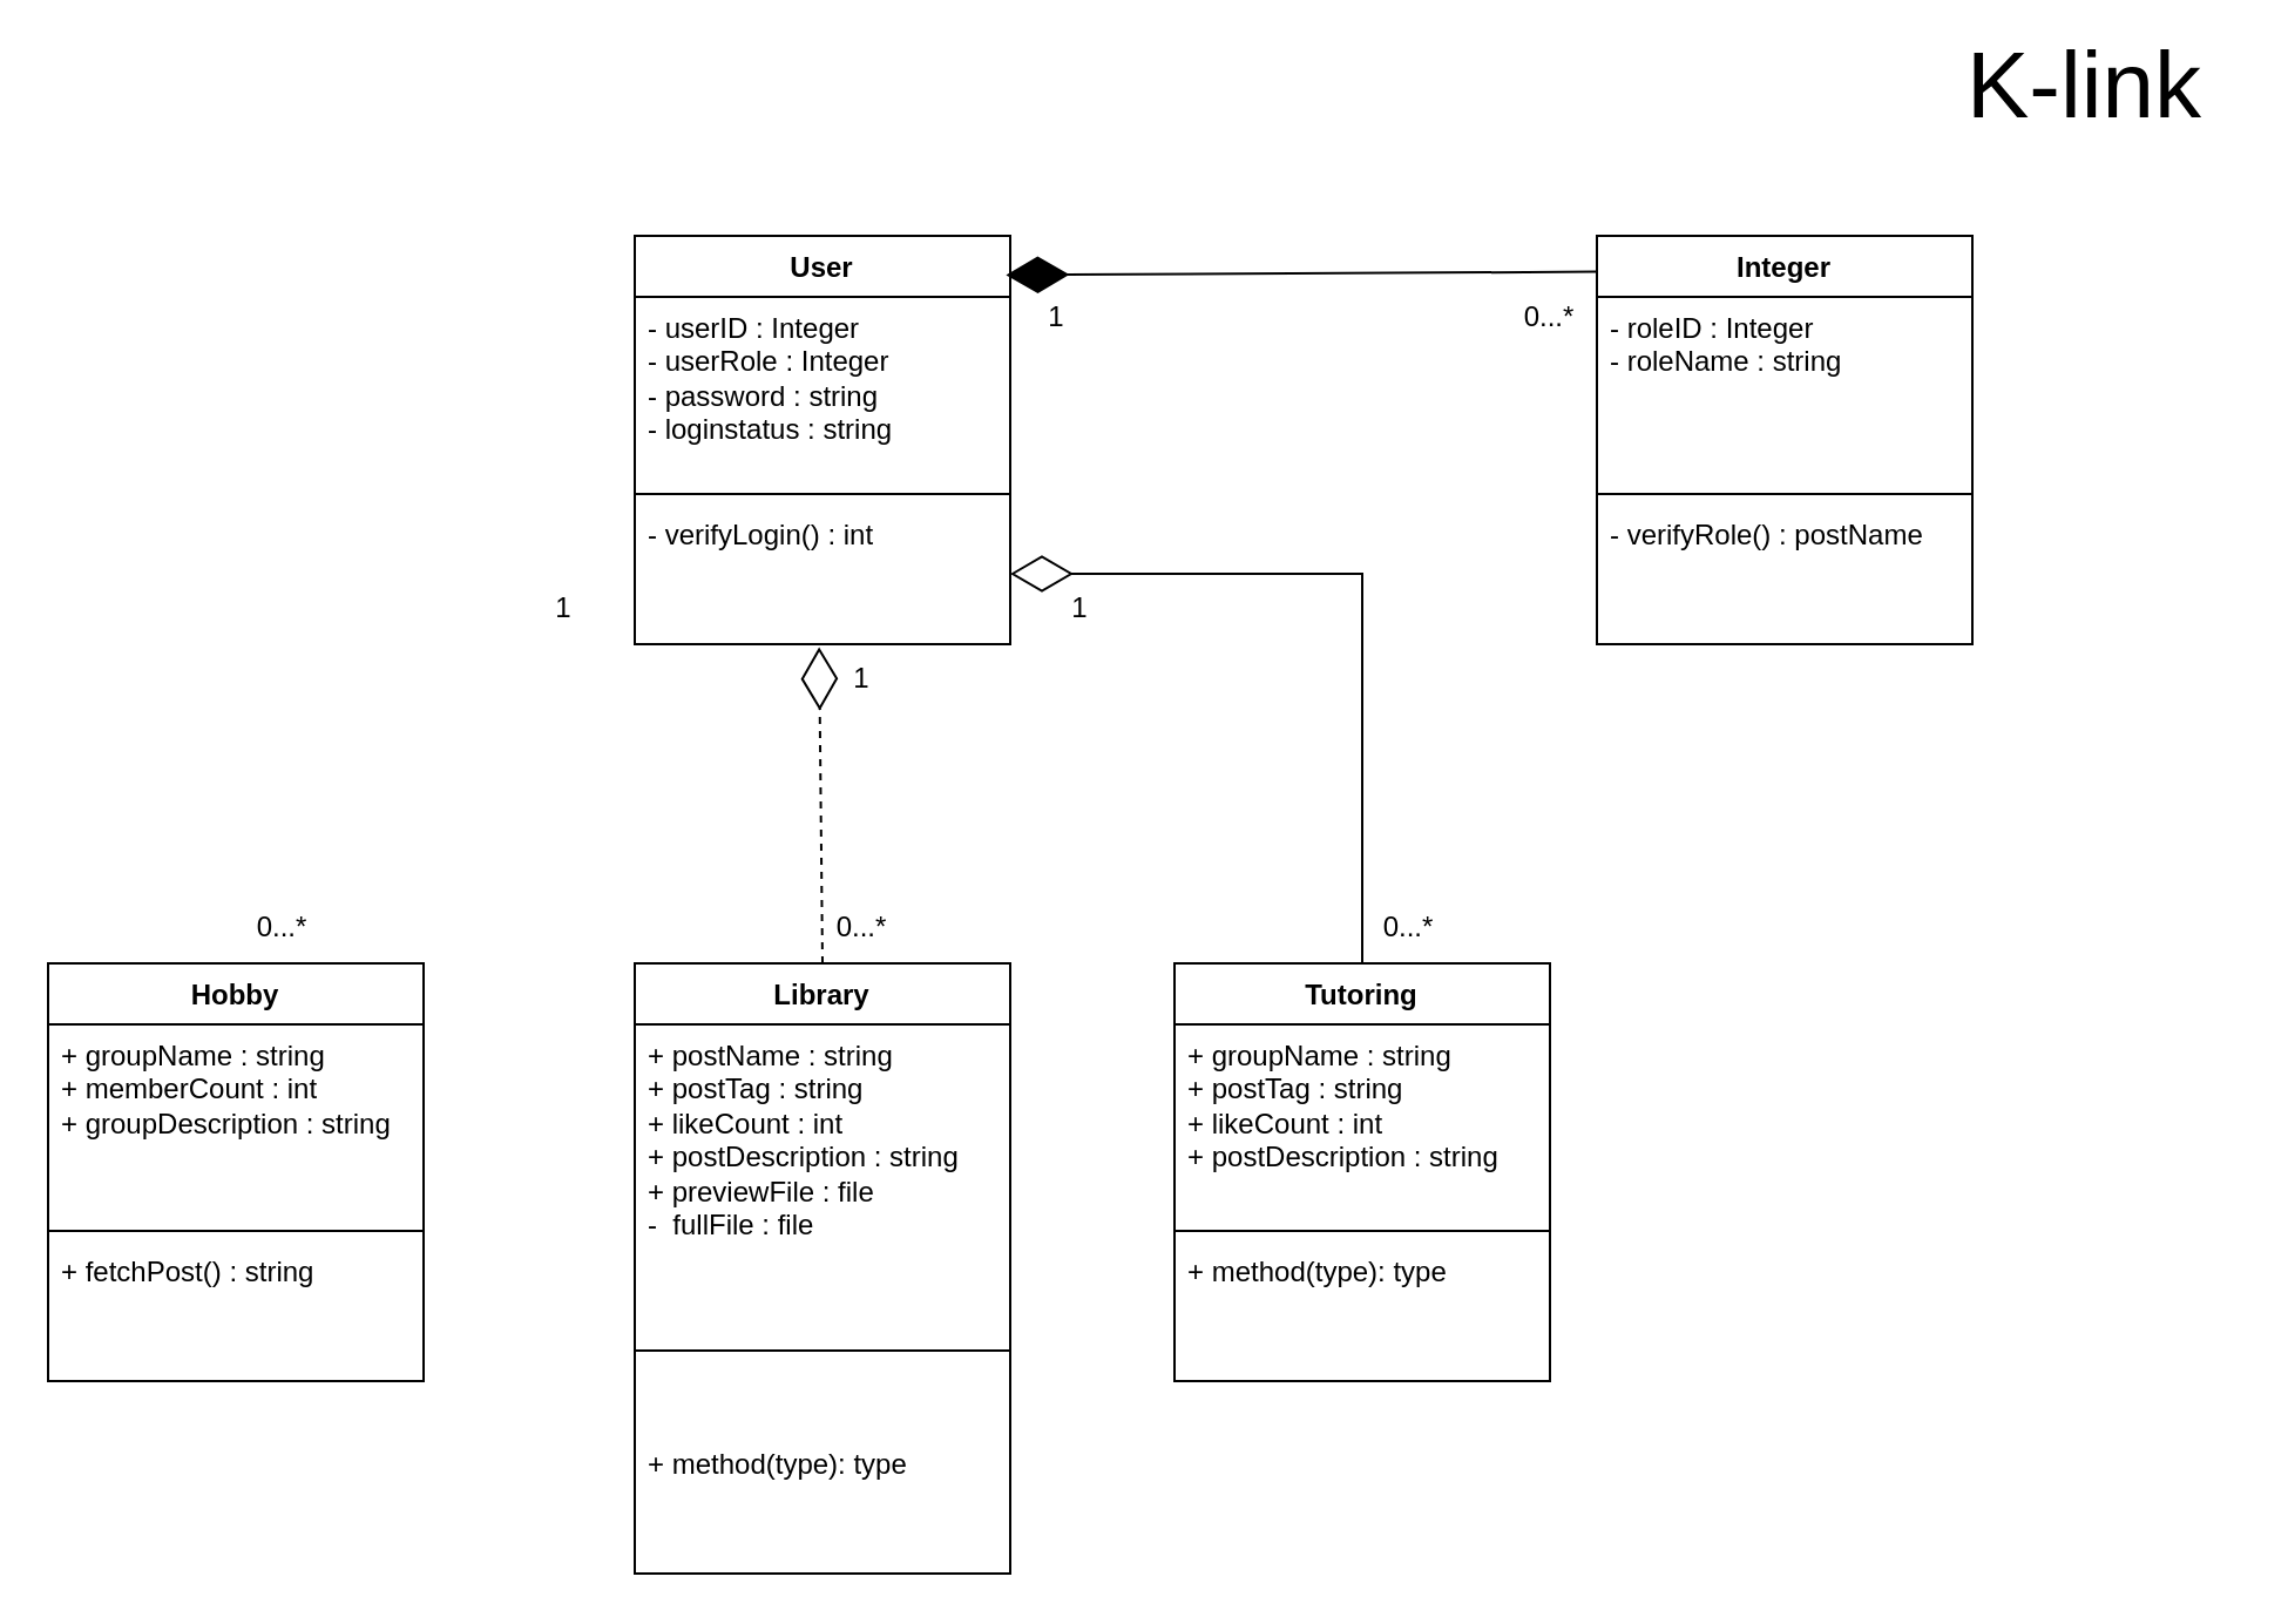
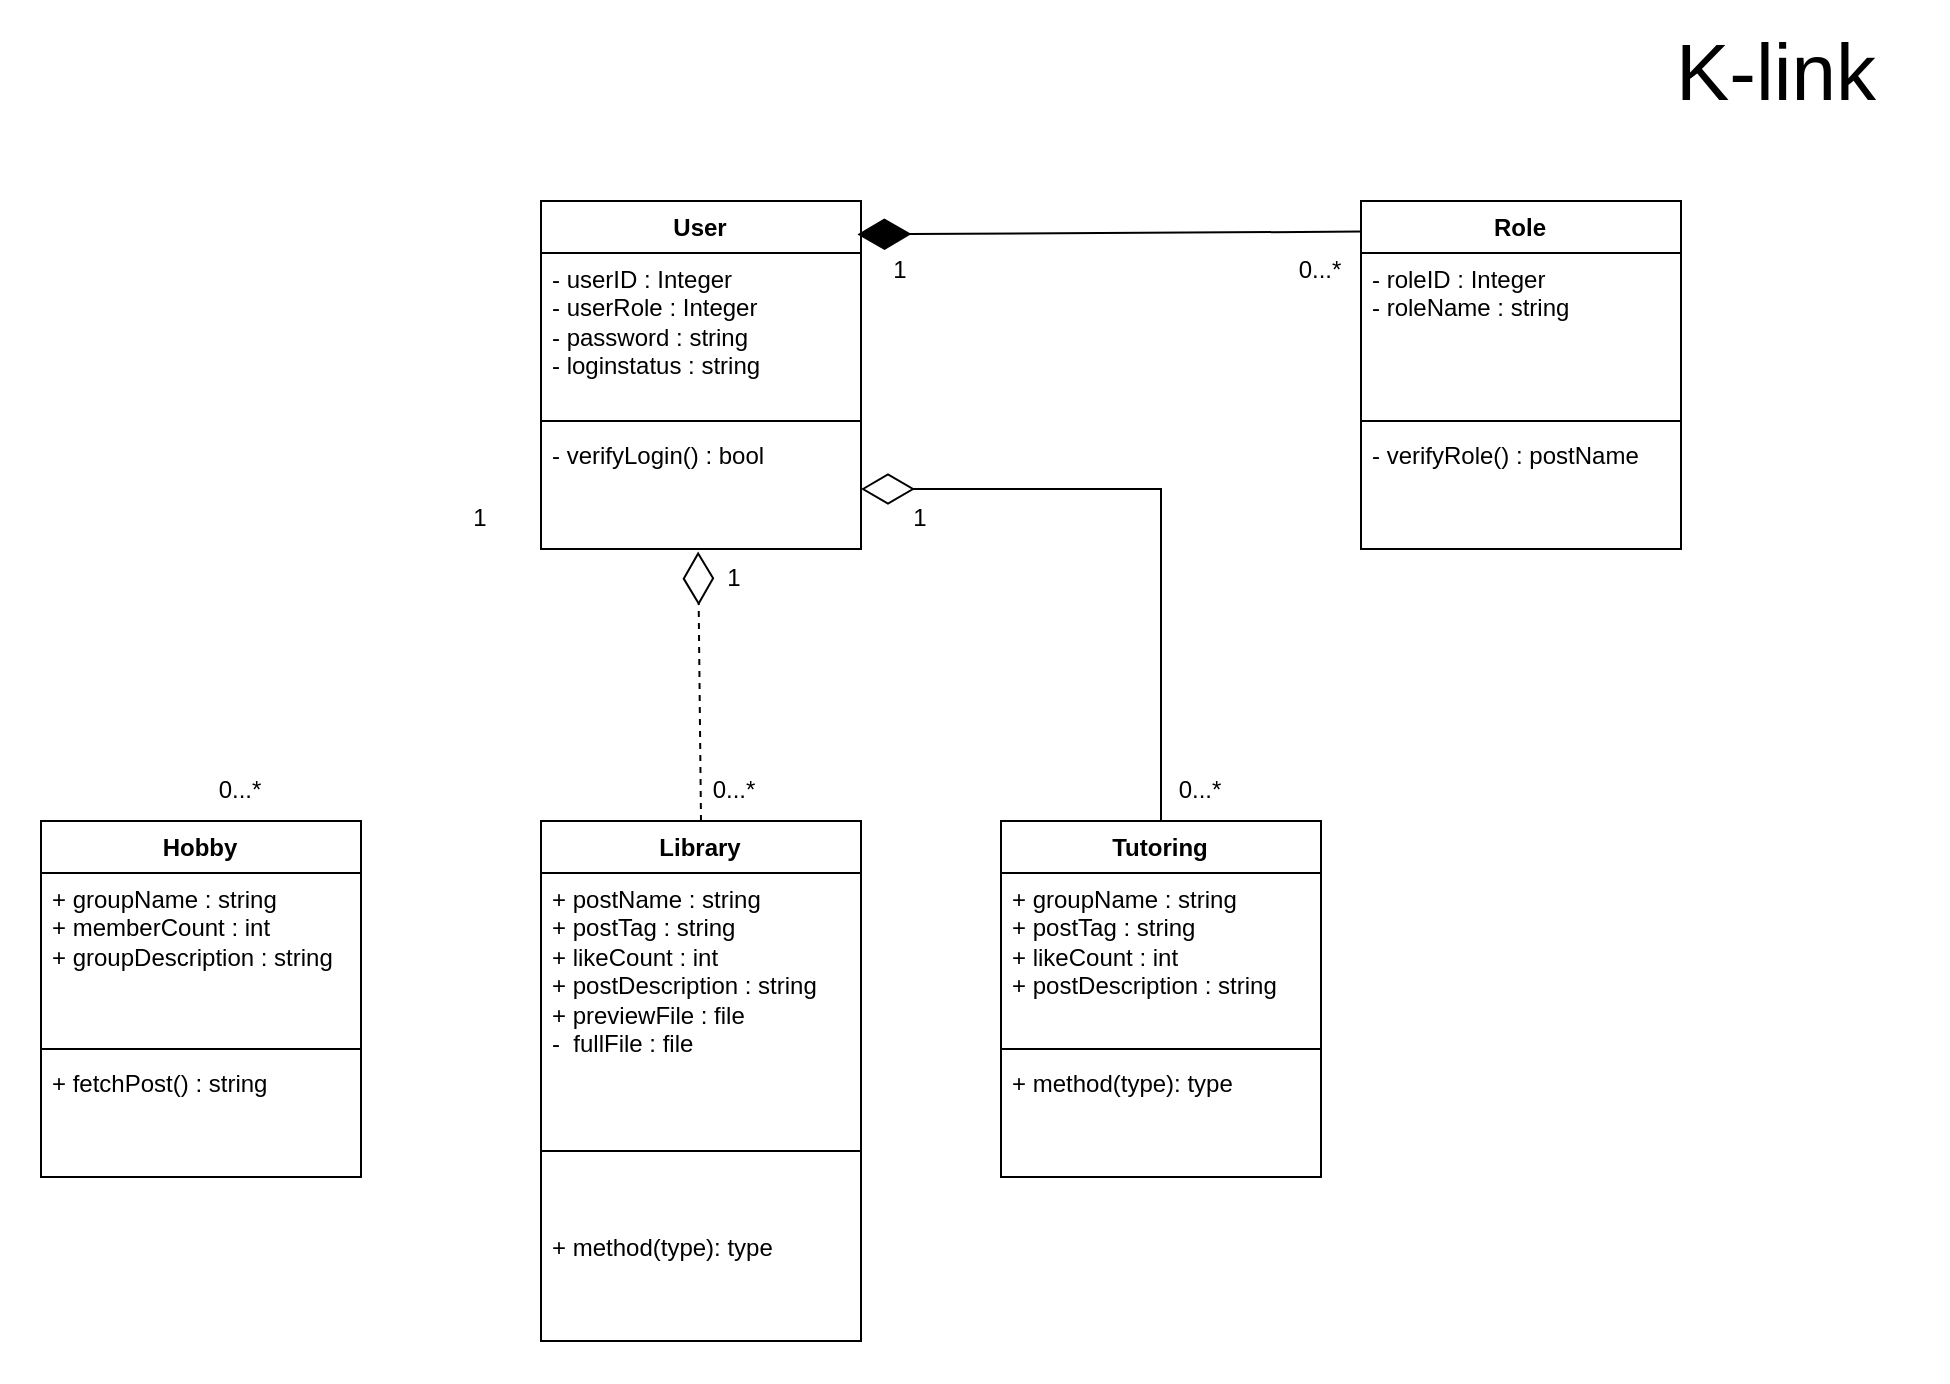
- <mxCell id="18" value="Integer" style="swimlane;fontStyle=1;align=center;verticalAlign=top;childLayout=stackLayout;horizontal=1;startSize=26;horizontalStack=0;resizeParent=1;resizeParentMax=0;resizeLast=0;collapsible=1;marginBottom=0;whiteSpace=wrap;html=1;" parent="1" vertex="1"><mxGeometry x="680" y="100" width="160" height="174" as="geometry" /></mxCell>
+ <mxCell id="18" value="Role" style="swimlane;fontStyle=1;align=center;verticalAlign=top;childLayout=stackLayout;horizontal=1;startSize=26;horizontalStack=0;resizeParent=1;resizeParentMax=0;resizeLast=0;collapsible=1;marginBottom=0;whiteSpace=wrap;html=1;" parent="1" vertex="1"><mxGeometry x="680" y="100" width="160" height="174" as="geometry" /></mxCell>
- <mxCell id="17" value="- verifyLogin() : int" style="text;strokeColor=none;fillColor=none;align=left;verticalAlign=top;spacingLeft=4;spacingRight=4;overflow=hidden;rotatable=0;points=[[0,0.5],[1,0.5]];portConstraint=eastwest;whiteSpace=wrap;html=1;" parent="14" vertex="1"><mxGeometry y="114" width="160" height="60" as="geometry" /></mxCell>
+ <mxCell id="17" value="- verifyLogin() : bool" style="text;strokeColor=none;fillColor=none;align=left;verticalAlign=top;spacingLeft=4;spacingRight=4;overflow=hidden;rotatable=0;points=[[0,0.5],[1,0.5]];portConstraint=eastwest;whiteSpace=wrap;html=1;" parent="14" vertex="1"><mxGeometry y="114" width="160" height="60" as="geometry" /></mxCell>
